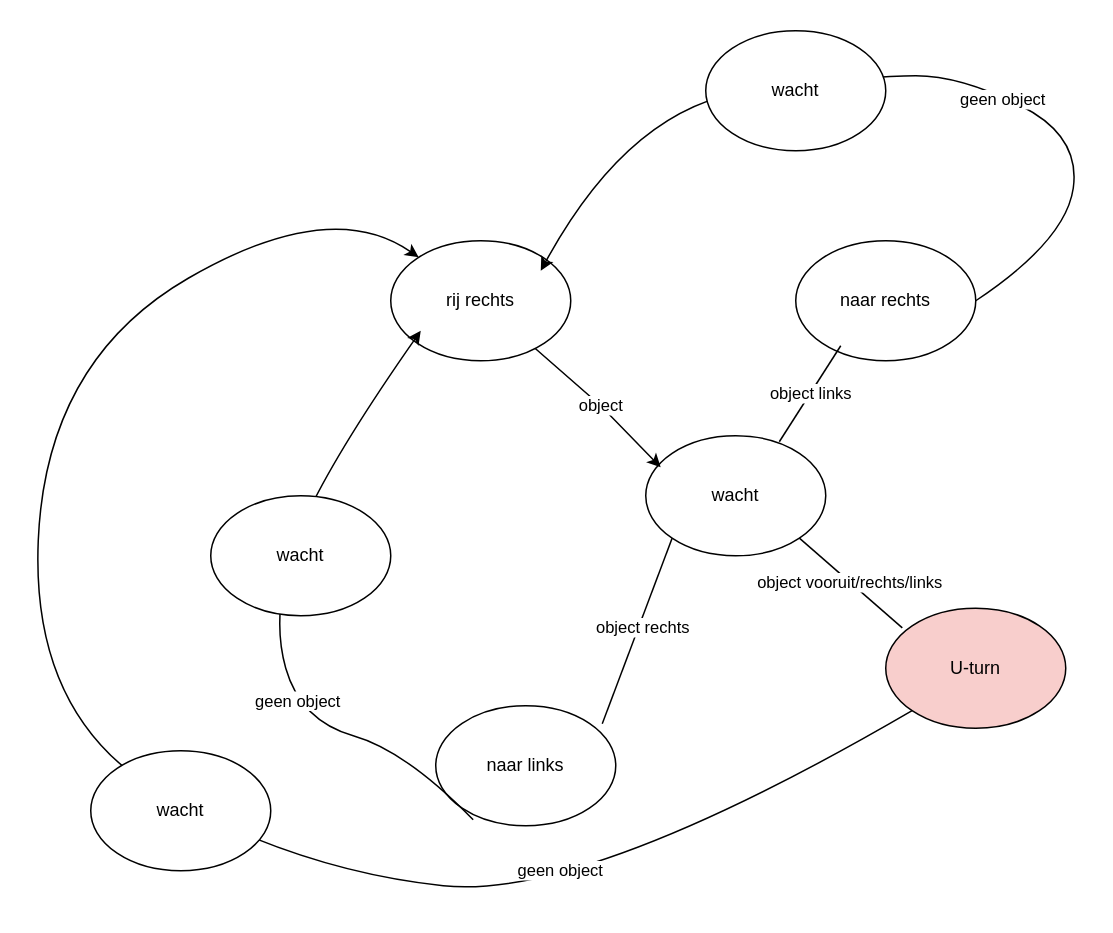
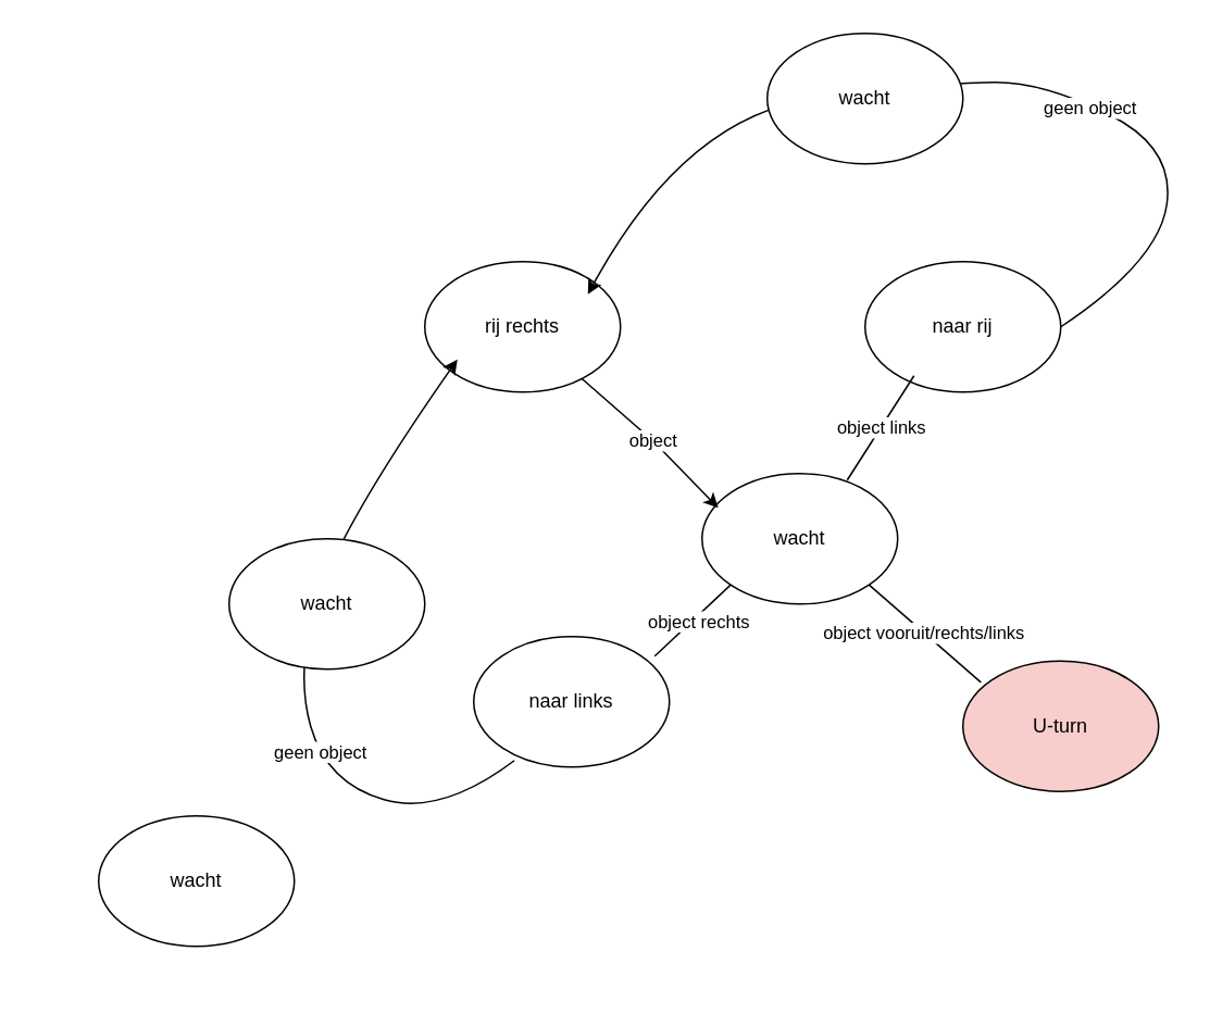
- <mxCell id="5" value="naar rechts" style="ellipse;whiteSpace=wrap;html=1;" vertex="1" parent="1"><mxGeometry x="530" y="160" width="120" height="80" as="geometry" /></mxCell>
+ <mxCell id="5" value="naar rij" style="ellipse;whiteSpace=wrap;html=1;" vertex="1" parent="1"><mxGeometry x="530" y="160" width="120" height="80" as="geometry" /></mxCell>
- <mxCell id="18" value="" style="curved=1;endArrow=classic;html=1;rounded=0;exitX=0;exitY=1;exitDx=0;exitDy=0;" edge="1" parent="1" source="16" target="2"><mxGeometry width="50" height="50" relative="1" as="geometry"><mxPoint x="560" y="570" as="sourcePoint" /><mxPoint x="270" y="130" as="targetPoint" /><Array as="points"><mxPoint x="390" y="600" /><mxPoint x="200" y="580" /><mxPoint x="20" y="480" /><mxPoint x="30" y="240" /><mxPoint x="220" y="130" /></Array></mxGeometry></mxCell>
- <mxCell id="19" value="geen object" style="edgeLabel;html=1;align=center;verticalAlign=middle;resizable=0;points=[];" vertex="1" connectable="0" parent="18"><mxGeometry x="-0.541" y="-19" relative="1" as="geometry"><mxPoint as="offset" /></mxGeometry></mxCell>
- <mxCell id="6" value="naar links" style="ellipse;whiteSpace=wrap;html=1;" vertex="1" parent="1"><mxGeometry x="290" y="470" width="120" height="80" as="geometry" /></mxCell>
+ <mxCell id="6" value="naar links" style="ellipse;whiteSpace=wrap;html=1;" vertex="1" parent="1"><mxGeometry x="290" y="390" width="120" height="80" as="geometry" /></mxCell>
